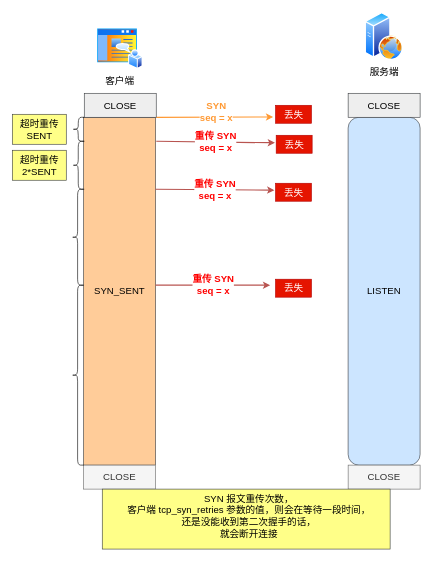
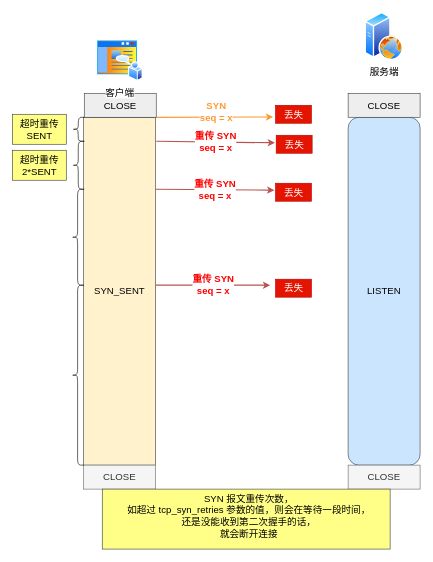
- <mxCell id="15" value="客户端" style="aspect=fixed;perimeter=ellipsePerimeter;html=1;align=center;shadow=0;dashed=0;spacingTop=3;image;image=img/lib/active_directory/home_page.svg;fontSize=16;" vertex="1" parent="1"><mxGeometry x="160" y="45" width="77.78" height="70" as="geometry" /></mxCell>
+ <mxCell id="15" value="客户端" style="aspect=fixed;perimeter=ellipsePerimeter;html=1;align=center;shadow=0;dashed=0;spacingTop=3;image;image=img/lib/active_directory/home_page.svg;fontSize=16;" vertex="1" parent="1"><mxGeometry x="160" y="65" width="77.78" height="70" as="geometry" /></mxCell>
- <mxCell id="3" value="SYN_SENT" style="rounded=0;whiteSpace=wrap;html=1;fontSize=16;fillColor=#ffcc99;strokeColor=#36393d;" vertex="1" parent="1"><mxGeometry x="138.89" y="195" width="120" height="580" as="geometry" /></mxCell>
+ <mxCell id="3" value="SYN_SENT" style="rounded=0;whiteSpace=wrap;html=1;fontSize=16;fillColor=#fff2cc;strokeColor=#36393d;" vertex="1" parent="1"><mxGeometry x="138.89" y="195" width="120" height="580" as="geometry" /></mxCell>
- <mxCell id="24" value="&lt;meta charset=&quot;utf-8&quot;&gt;&lt;blockquote style=&quot;font-family: Helvetica; font-size: 16px; font-style: normal; font-variant-ligatures: normal; font-variant-caps: normal; font-weight: 400; letter-spacing: normal; orphans: 2; text-align: center; text-indent: 0px; text-transform: none; widows: 2; word-spacing: 0px; -webkit-text-stroke-width: 0px; text-decoration-thickness: initial; text-decoration-style: initial; text-decoration-color: initial; color: rgb(0, 0, 0); margin: 0px 0px 0px 40px; border: none; padding: 0px;&quot;&gt;SYN 报文重传次数，&lt;/blockquote&gt;&lt;blockquote style=&quot;font-family: Helvetica; font-size: 16px; font-style: normal; font-variant-ligatures: normal; font-variant-caps: normal; font-weight: 400; letter-spacing: normal; orphans: 2; text-align: center; text-indent: 0px; text-transform: none; widows: 2; word-spacing: 0px; -webkit-text-stroke-width: 0px; text-decoration-thickness: initial; text-decoration-style: initial; text-decoration-color: initial; color: rgb(0, 0, 0); margin: 0px 0px 0px 40px; border: none; padding: 0px;&quot;&gt;&lt;span style=&quot;&quot;&gt;客户端 tcp_syn_retries 参数的值，&lt;/span&gt;&lt;span style=&quot;&quot;&gt;则会在等待一段时间，&lt;/span&gt;&lt;/blockquote&gt;&lt;blockquote style=&quot;font-family: Helvetica; font-size: 16px; font-style: normal; font-variant-ligatures: normal; font-variant-caps: normal; font-weight: 400; letter-spacing: normal; orphans: 2; text-align: center; text-indent: 0px; text-transform: none; widows: 2; word-spacing: 0px; -webkit-text-stroke-width: 0px; text-decoration-thickness: initial; text-decoration-style: initial; text-decoration-color: initial; color: rgb(0, 0, 0); margin: 0px 0px 0px 40px; border: none; padding: 0px;&quot;&gt;还是没能收到第二次握手的话，&lt;/blockquote&gt;&lt;blockquote style=&quot;font-family: Helvetica; font-size: 16px; font-style: normal; font-variant-ligatures: normal; font-variant-caps: normal; font-weight: 400; letter-spacing: normal; orphans: 2; text-align: center; text-indent: 0px; text-transform: none; widows: 2; word-spacing: 0px; -webkit-text-stroke-width: 0px; text-decoration-thickness: initial; text-decoration-style: initial; text-decoration-color: initial; color: rgb(0, 0, 0); margin: 0px 0px 0px 40px; border: none; padding: 0px;&quot;&gt;就会断开连接&lt;/blockquote&gt;" style="text;whiteSpace=wrap;html=1;fontSize=16;fillColor=#ffff88;strokeColor=#36393d;labelBackgroundColor=none;" vertex="1" parent="1"><mxGeometry x="170" y="815" width="480" height="100" as="geometry" /></mxCell>
+ <mxCell id="24" value="&lt;meta charset=&quot;utf-8&quot;&gt;&lt;blockquote style=&quot;font-family: Helvetica; font-size: 16px; font-style: normal; font-variant-ligatures: normal; font-variant-caps: normal; font-weight: 400; letter-spacing: normal; orphans: 2; text-align: center; text-indent: 0px; text-transform: none; widows: 2; word-spacing: 0px; -webkit-text-stroke-width: 0px; text-decoration-thickness: initial; text-decoration-style: initial; text-decoration-color: initial; color: rgb(0, 0, 0); margin: 0px 0px 0px 40px; border: none; padding: 0px;&quot;&gt;SYN 报文重传次数，&lt;/blockquote&gt;&lt;blockquote style=&quot;font-family: Helvetica; font-size: 16px; font-style: normal; font-variant-ligatures: normal; font-variant-caps: normal; font-weight: 400; letter-spacing: normal; orphans: 2; text-align: center; text-indent: 0px; text-transform: none; widows: 2; word-spacing: 0px; -webkit-text-stroke-width: 0px; text-decoration-thickness: initial; text-decoration-style: initial; text-decoration-color: initial; color: rgb(0, 0, 0); margin: 0px 0px 0px 40px; border: none; padding: 0px;&quot;&gt;&lt;span style=&quot;&quot;&gt;如超过 tcp_syn_retries 参数的值，&lt;/span&gt;&lt;span style=&quot;&quot;&gt;则会在等待一段时间，&lt;/span&gt;&lt;/blockquote&gt;&lt;blockquote style=&quot;font-family: Helvetica; font-size: 16px; font-style: normal; font-variant-ligatures: normal; font-variant-caps: normal; font-weight: 400; letter-spacing: normal; orphans: 2; text-align: center; text-indent: 0px; text-transform: none; widows: 2; word-spacing: 0px; -webkit-text-stroke-width: 0px; text-decoration-thickness: initial; text-decoration-style: initial; text-decoration-color: initial; color: rgb(0, 0, 0); margin: 0px 0px 0px 40px; border: none; padding: 0px;&quot;&gt;还是没能收到第二次握手的话，&lt;/blockquote&gt;&lt;blockquote style=&quot;font-family: Helvetica; font-size: 16px; font-style: normal; font-variant-ligatures: normal; font-variant-caps: normal; font-weight: 400; letter-spacing: normal; orphans: 2; text-align: center; text-indent: 0px; text-transform: none; widows: 2; word-spacing: 0px; -webkit-text-stroke-width: 0px; text-decoration-thickness: initial; text-decoration-style: initial; text-decoration-color: initial; color: rgb(0, 0, 0); margin: 0px 0px 0px 40px; border: none; padding: 0px;&quot;&gt;就会断开连接&lt;/blockquote&gt;" style="text;whiteSpace=wrap;html=1;fontSize=16;fillColor=#ffff88;strokeColor=#36393d;labelBackgroundColor=none;" vertex="1" parent="1"><mxGeometry x="170" y="815" width="480" height="100" as="geometry" /></mxCell>
